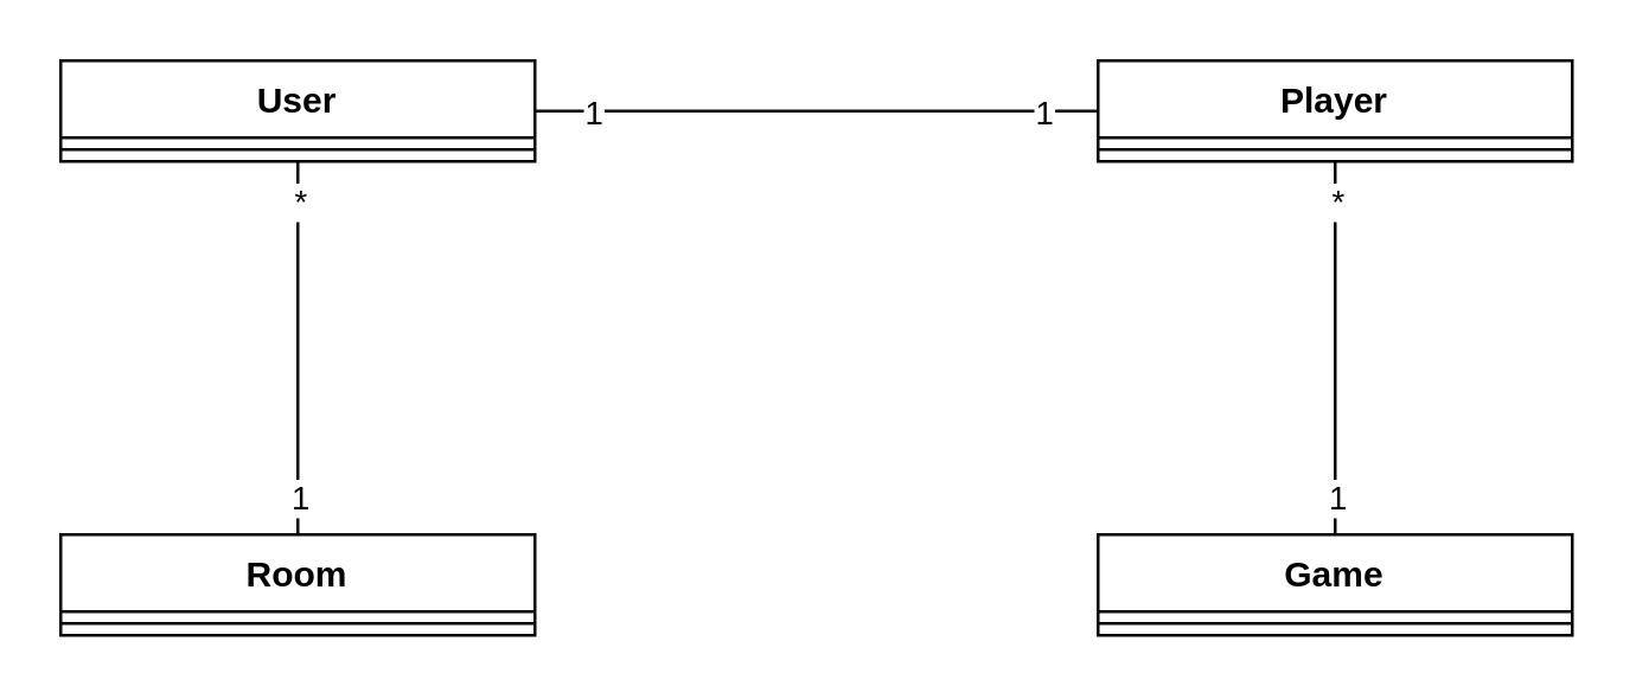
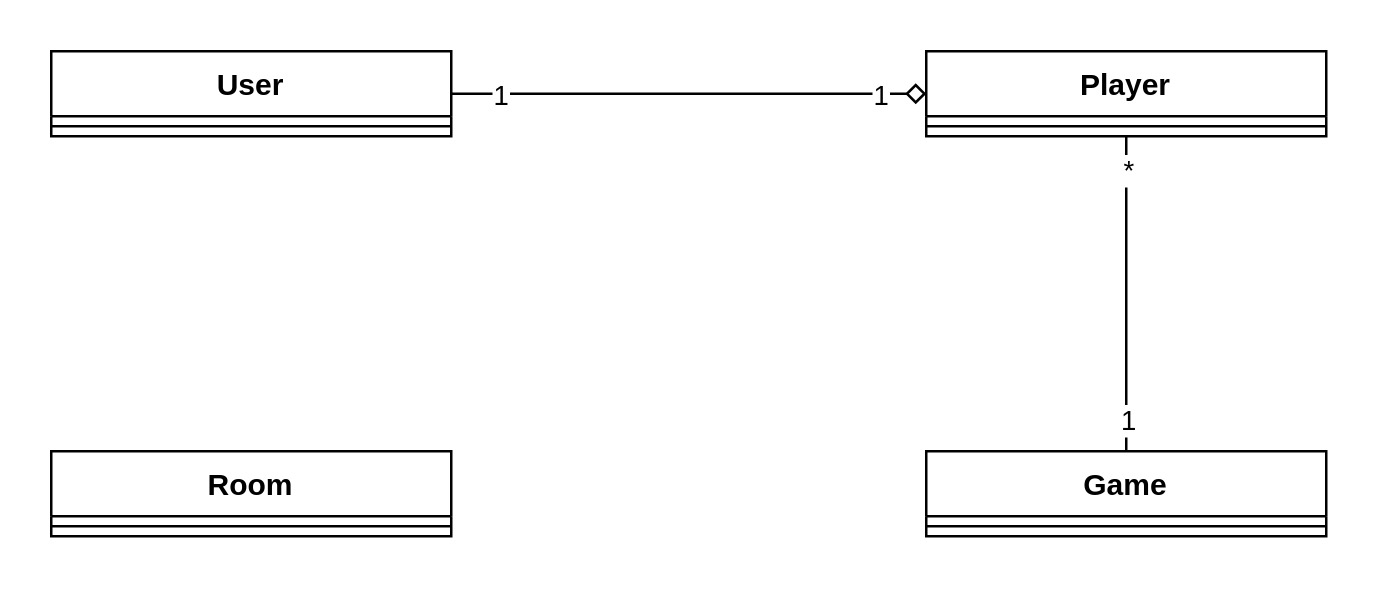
- <mxCell id="13" style="edgeStyle=orthogonalEdgeStyle;rounded=0;orthogonalLoop=1;jettySize=auto;html=1;endArrow=none;endFill=0;exitX=1;exitY=0.5;exitDx=0;exitDy=0;entryX=0;entryY=0.5;entryDx=0;entryDy=0;" edge="1" parent="1" source="8" target="6"><mxGeometry relative="1" as="geometry"><mxPoint x="210" y="30" as="sourcePoint" /><mxPoint x="210" y="156" as="targetPoint" /></mxGeometry></mxCell>
+ <mxCell id="13" style="edgeStyle=orthogonalEdgeStyle;rounded=0;orthogonalLoop=1;jettySize=auto;html=1;endArrow=diamond;endFill=0;exitX=1;exitY=0.5;exitDx=0;exitDy=0;entryX=0;entryY=0.5;entryDx=0;entryDy=0;" edge="1" parent="1" source="8" target="6"><mxGeometry relative="1" as="geometry"><mxPoint x="210" y="30" as="sourcePoint" /><mxPoint x="210" y="156" as="targetPoint" /></mxGeometry></mxCell>
- <mxCell id="16" style="edgeStyle=orthogonalEdgeStyle;rounded=0;orthogonalLoop=1;jettySize=auto;html=1;endArrow=none;endFill=0;entryX=0.5;entryY=0;entryDx=0;entryDy=0;" edge="1" parent="1" source="8" target="2"><mxGeometry relative="1" as="geometry"><mxPoint x="130" y="110" as="sourcePoint" /><mxPoint x="100" y="180" as="targetPoint" /></mxGeometry></mxCell>
- <mxCell id="17" value="*" style="edgeLabel;html=1;align=center;verticalAlign=middle;resizable=0;points=[];" vertex="1" connectable="0" parent="16"><mxGeometry x="-0.8" relative="1" as="geometry"><mxPoint as="offset" /></mxGeometry></mxCell>
- <mxCell id="18" value="1" style="edgeLabel;html=1;align=center;verticalAlign=middle;resizable=0;points=[];" vertex="1" connectable="0" parent="16"><mxGeometry x="0.8" relative="1" as="geometry"><mxPoint as="offset" /></mxGeometry></mxCell>
